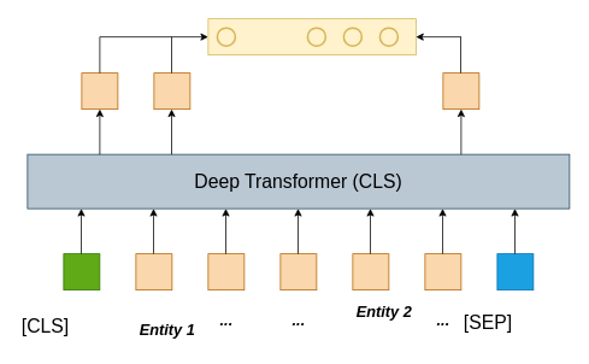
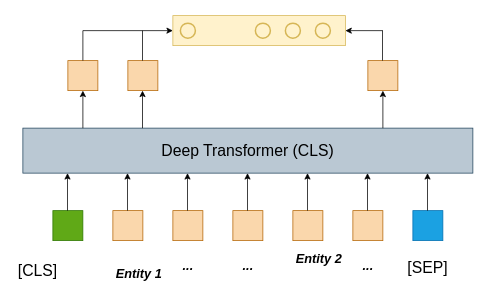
- <mxCell id="36" value="[SEP]" style="text;html=1;strokeColor=none;fillColor=none;align=center;verticalAlign=middle;whiteSpace=wrap;rounded=0;fontSize=21;" vertex="1" parent="1"><mxGeometry x="510" y="340" width="60" height="30" as="geometry" /></mxCell>
+ <mxCell id="36" value="[SEP]" style="text;html=1;strokeColor=none;fillColor=none;align=center;verticalAlign=middle;whiteSpace=wrap;rounded=0;fontSize=21;" vertex="1" parent="1"><mxGeometry x="540" y="340" width="60" height="30" as="geometry" /></mxCell>
